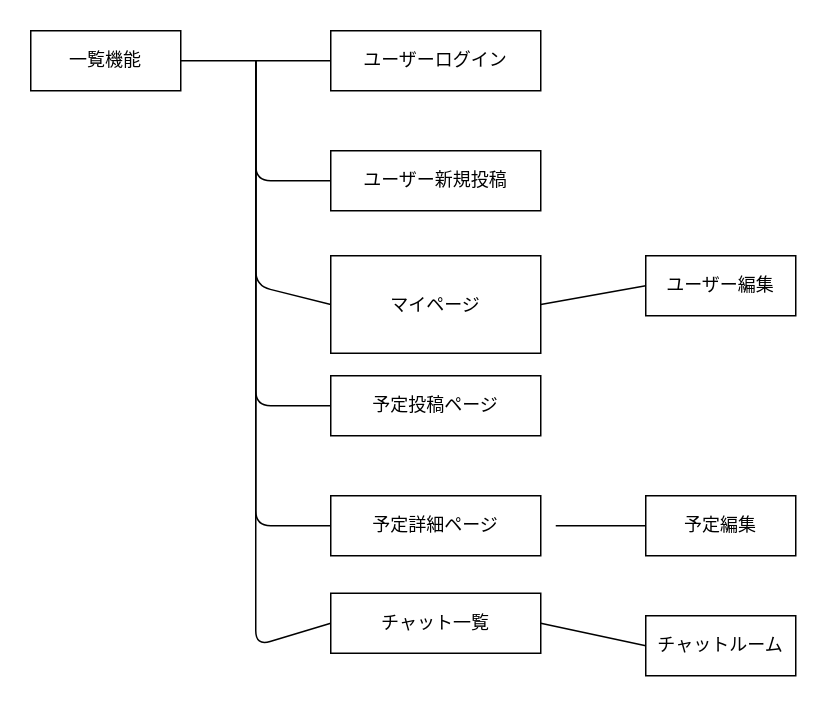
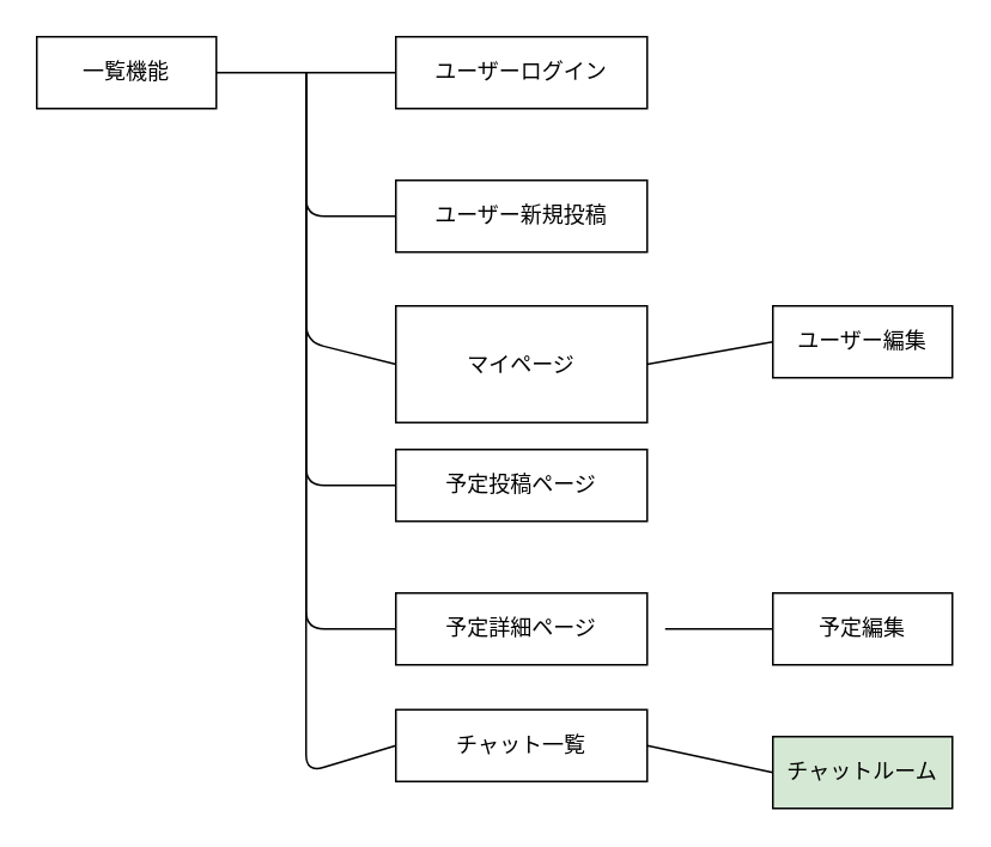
- <mxCell id="18" value="チャットルーム" style="whiteSpace=wrap;html=1;align=center;" vertex="1" parent="1"><mxGeometry x="430" y="410" width="100" height="40" as="geometry" /></mxCell>
+ <mxCell id="18" value="チャットルーム" style="whiteSpace=wrap;html=1;align=center;fillColor=#d5e8d4;" vertex="1" parent="1"><mxGeometry x="430" y="410" width="100" height="40" as="geometry" /></mxCell>
